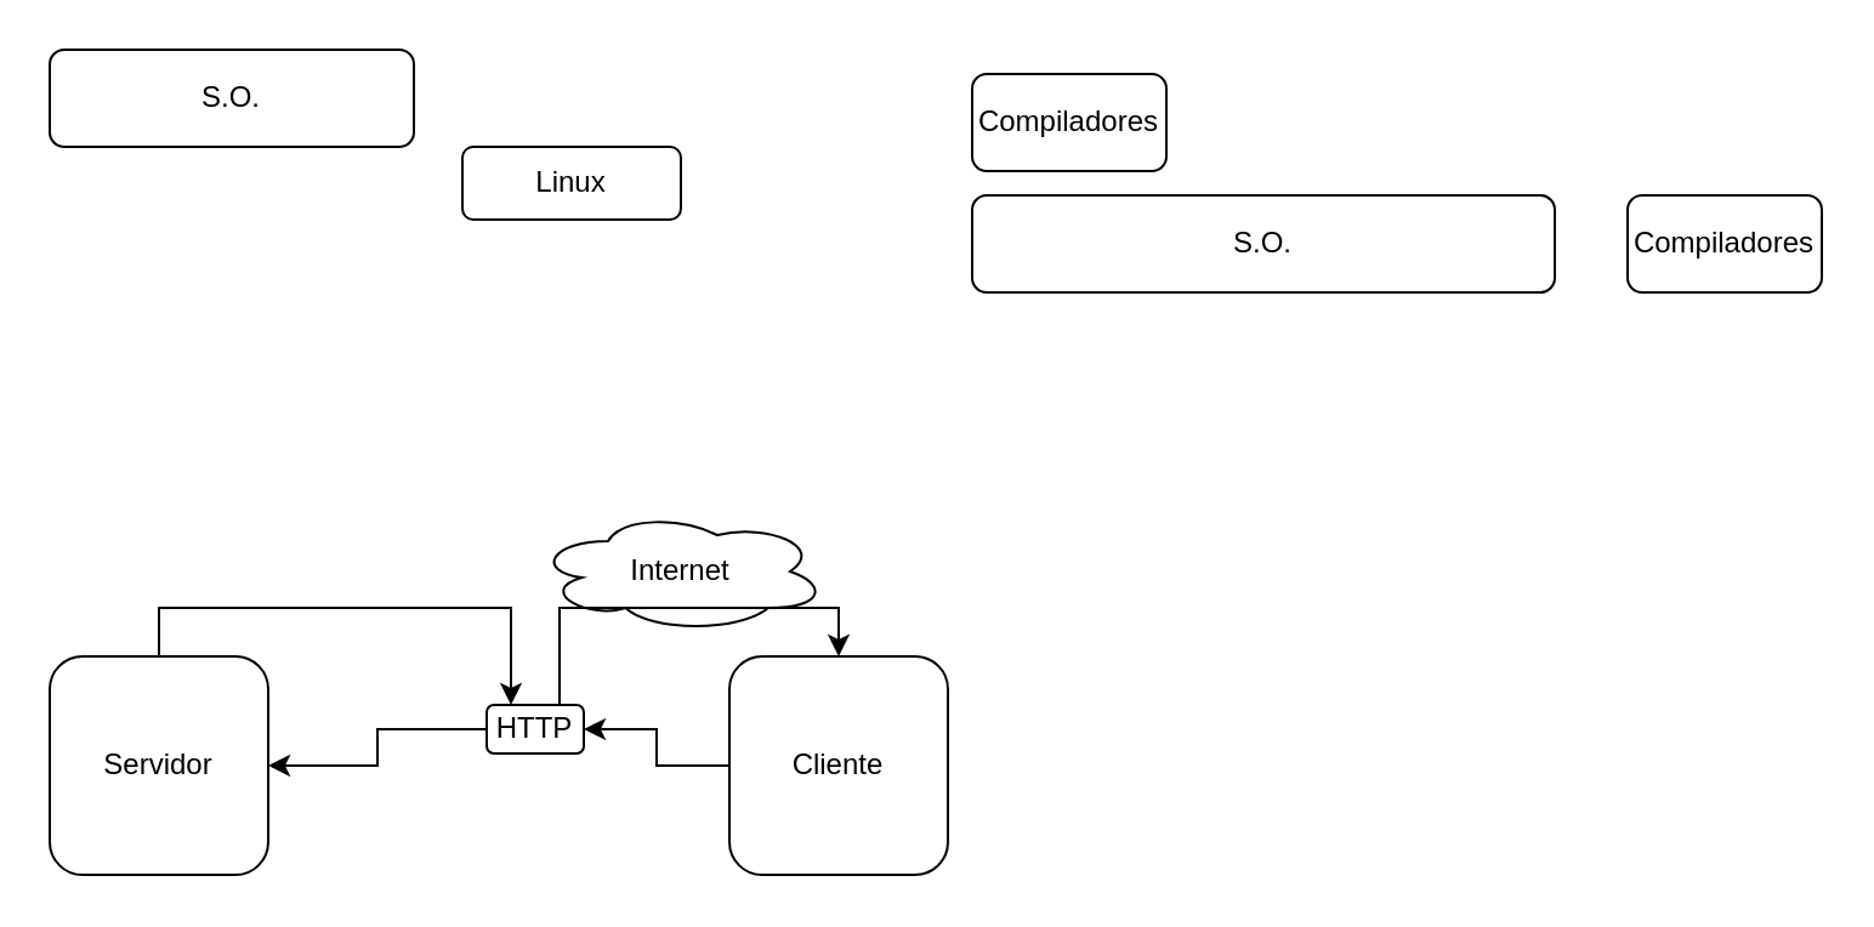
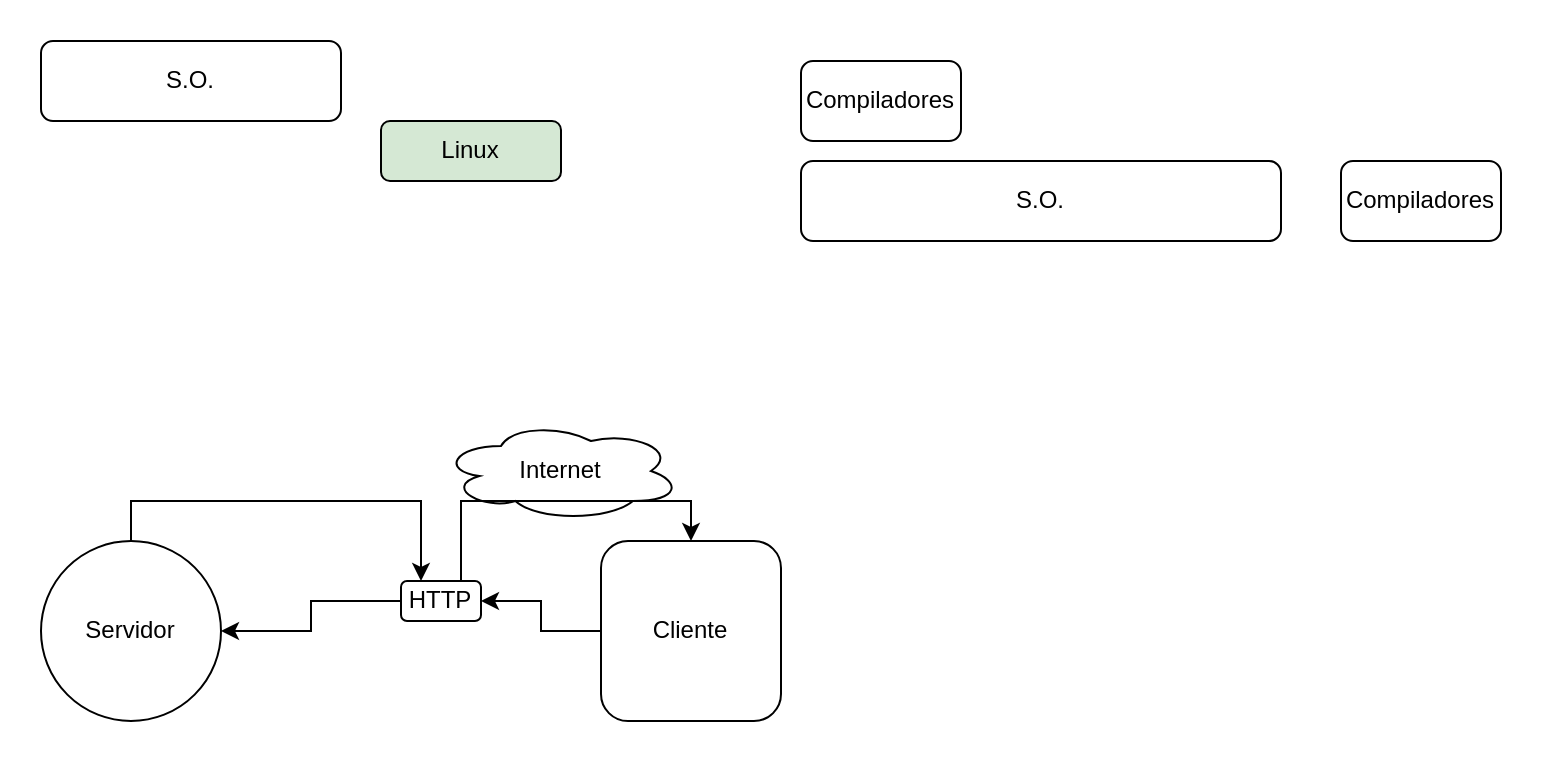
- <mxCell id="3" value="Linux" style="rounded=1;whiteSpace=wrap;html=1;" vertex="1" parent="1"><mxGeometry x="190" y="60" width="90" height="30" as="geometry" /></mxCell>
+ <mxCell id="3" value="Linux" style="rounded=1;whiteSpace=wrap;html=1;fillColor=#d5e8d4;" vertex="1" parent="1"><mxGeometry x="190" y="60" width="90" height="30" as="geometry" /></mxCell>
- <mxCell id="8" value="Servidor" style="rounded=1;whiteSpace=wrap;html=1;" vertex="1" parent="1"><mxGeometry x="20" y="270" width="90" height="90" as="geometry" /></mxCell>
+ <mxCell id="8" value="Servidor" style="ellipse;whiteSpace=wrap;html=1;" vertex="1" parent="1"><mxGeometry x="20" y="270" width="90" height="90" as="geometry" /></mxCell>
